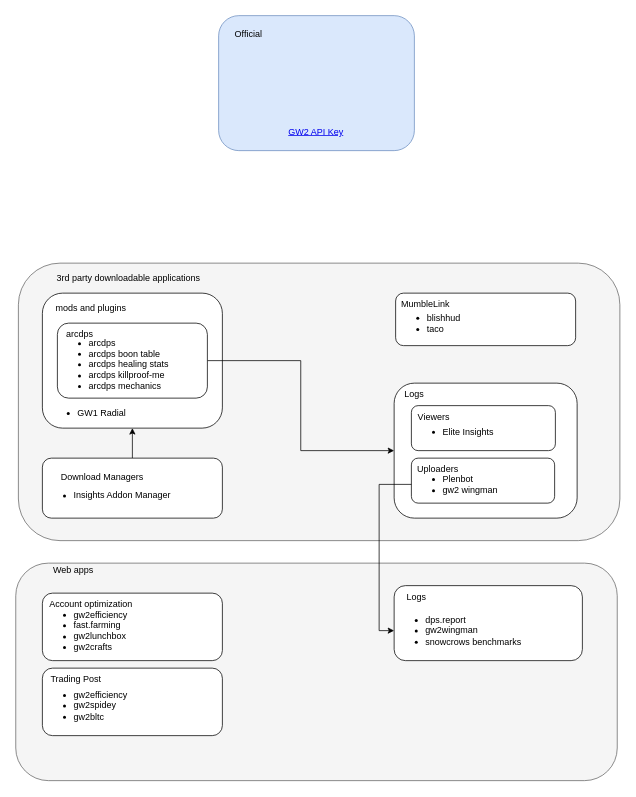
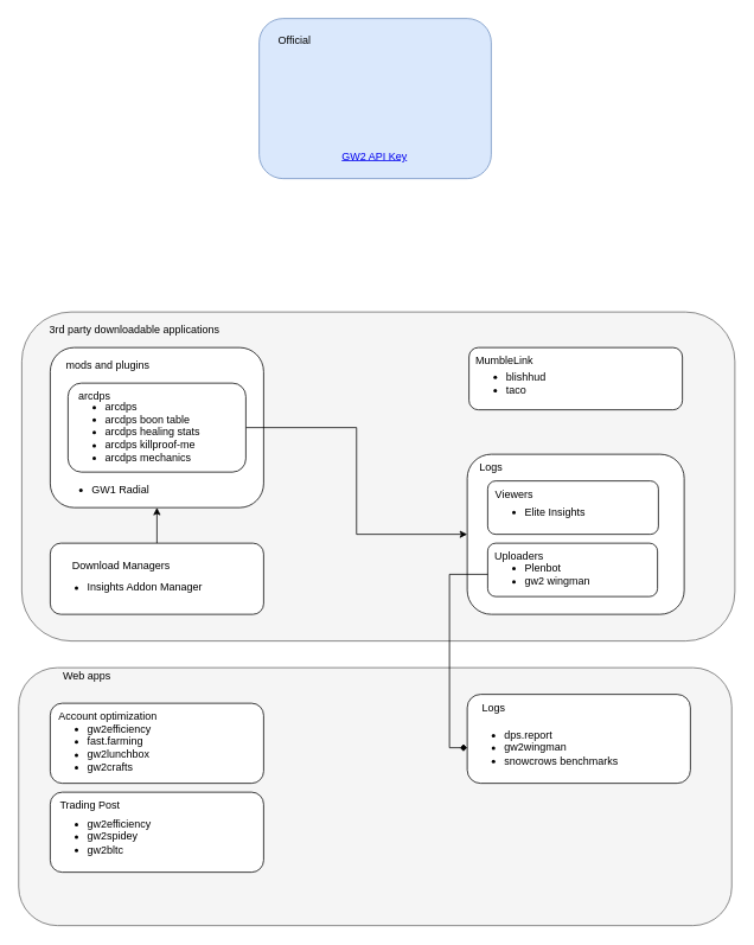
- <mxCell id="8" value="3rd party downloadable applications" style="text;strokeColor=none;align=center;fillColor=none;html=1;verticalAlign=middle;whiteSpace=wrap;rounded=0;" vertex="1" parent="1"><mxGeometry x="66" y="360" width="210" height="20" as="geometry" /></mxCell>
+ <mxCell id="8" value="3rd party downloadable applications" style="text;strokeColor=none;align=center;fillColor=none;html=1;verticalAlign=middle;whiteSpace=wrap;rounded=0;" vertex="1" parent="1"><mxGeometry x="46" y="360" width="210" height="20" as="geometry" /></mxCell>
- <mxCell id="41" style="edgeStyle=orthogonalEdgeStyle;rounded=0;orthogonalLoop=1;jettySize=auto;html=1;exitX=0;exitY=0.5;exitDx=0;exitDy=0;entryX=0;entryY=0.5;entryDx=0;entryDy=0;" edge="1" parent="1" source="29" target="34"><mxGeometry relative="1" as="geometry" /></mxCell>
+ <mxCell id="41" style="edgeStyle=orthogonalEdgeStyle;rounded=0;orthogonalLoop=1;jettySize=auto;html=1;exitX=0;exitY=0.5;exitDx=0;exitDy=0;entryX=0;entryY=0.5;entryDx=0;entryDy=0;endArrow=diamond;" edge="1" parent="1" source="29" target="34"><mxGeometry relative="1" as="geometry" /></mxCell>
